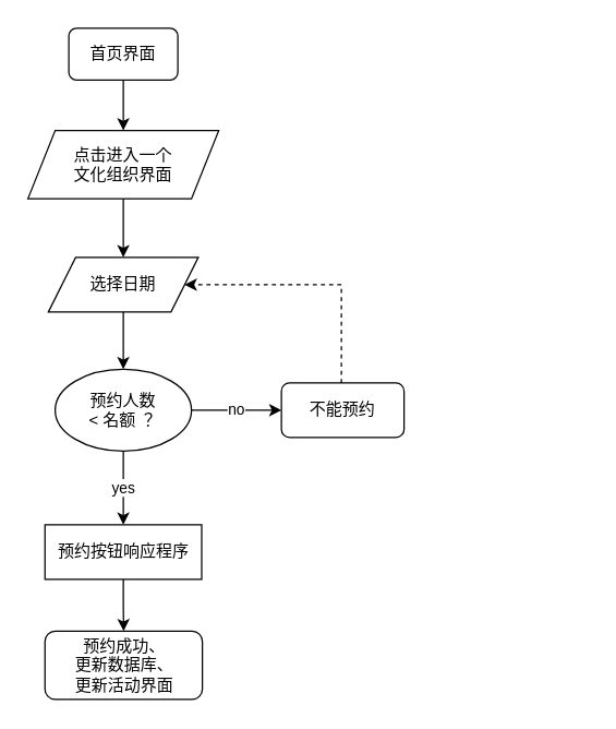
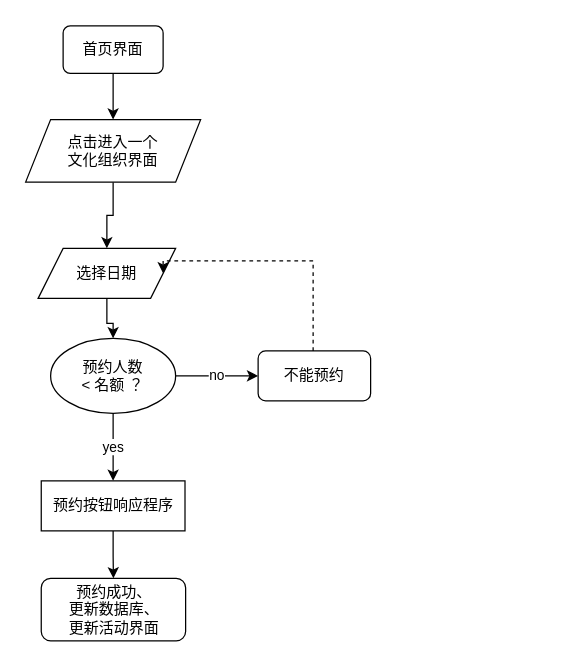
- <mxCell id="9" value="选择日期" style="shape=parallelogram;perimeter=parallelogramPerimeter;whiteSpace=wrap;html=1;fixedSize=1;" vertex="1" parent="1"><mxGeometry x="35" y="188" width="110" height="40" as="geometry" /></mxCell>
+ <mxCell id="9" value="选择日期" style="shape=parallelogram;perimeter=parallelogramPerimeter;whiteSpace=wrap;html=1;fixedSize=1;" vertex="1" parent="1"><mxGeometry x="30" y="198" width="110" height="40" as="geometry" /></mxCell>
